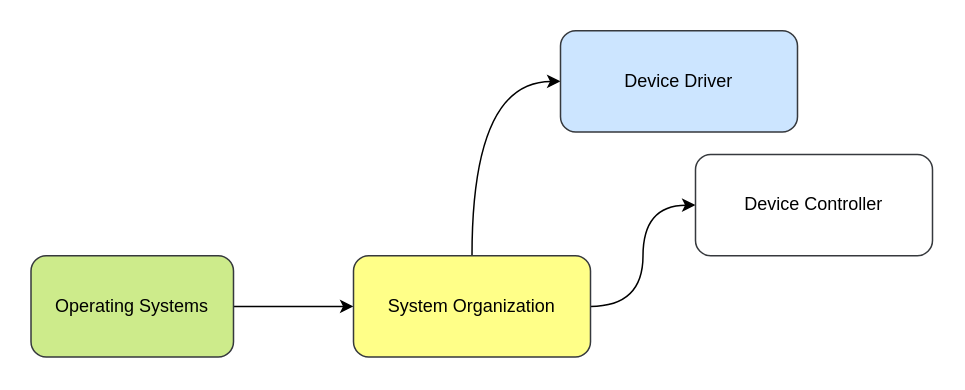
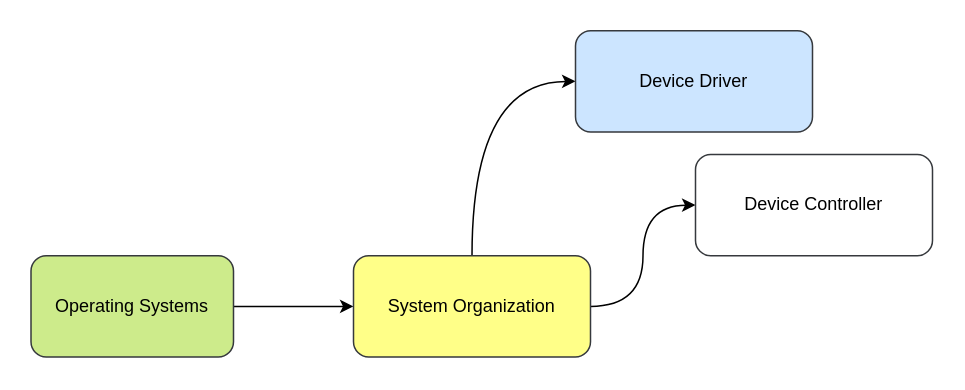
- <mxCell id="8" value="Device Driver" style="rounded=1;whiteSpace=wrap;html=1;fillColor=#cce5ff;strokeColor=#36393d;" vertex="1" parent="1"><mxGeometry x="373" y="20" width="158" height="67.5" as="geometry" /></mxCell>
+ <mxCell id="8" value="Device Driver" style="rounded=1;whiteSpace=wrap;html=1;fillColor=#cce5ff;strokeColor=#36393d;" vertex="1" parent="1"><mxGeometry x="383" y="20" width="158" height="67.5" as="geometry" /></mxCell>
